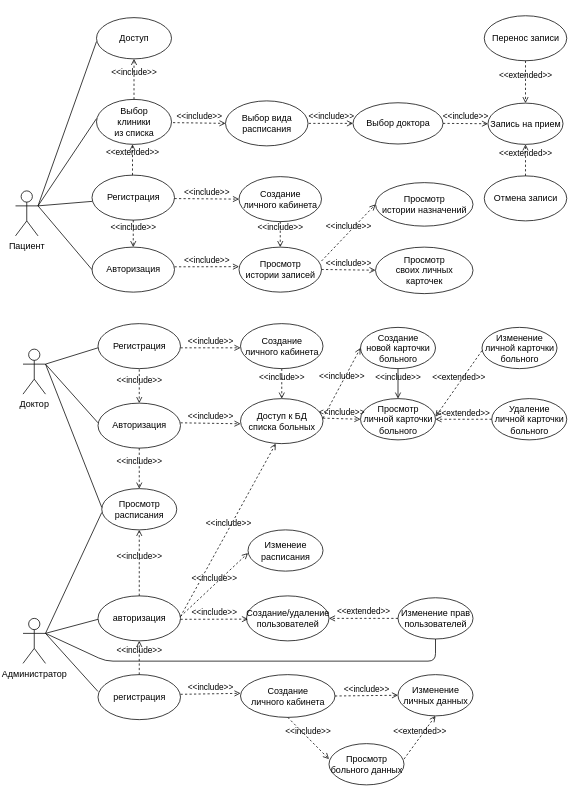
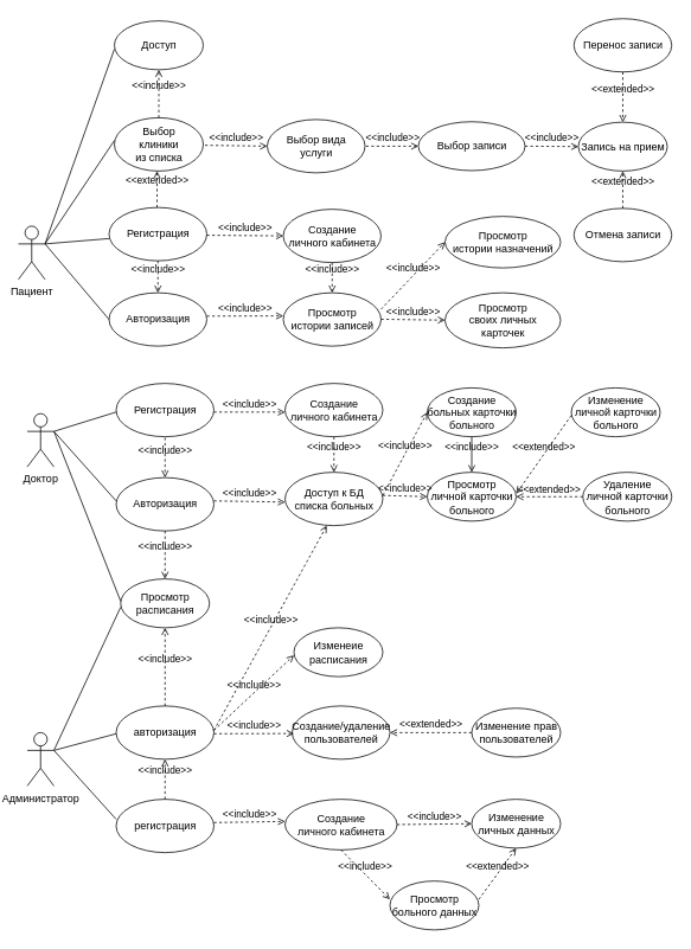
- <mxCell id="8" value="Выбор вида&lt;br&gt;расписания" style="shape=ellipse;container=1;horizontal=1;horizontalStack=0;resizeParent=1;resizeParentMax=0;resizeLast=0;html=1;dashed=0;collapsible=0;" parent="1" vertex="1"><mxGeometry x="300" y="134" width="110" height="60" as="geometry" /></mxCell>
+ <mxCell id="8" value="Выбор вида&lt;br&gt;услуги" style="shape=ellipse;container=1;horizontal=1;horizontalStack=0;resizeParent=1;resizeParentMax=0;resizeLast=0;html=1;dashed=0;collapsible=0;" parent="1" vertex="1"><mxGeometry x="300" y="134" width="110" height="60" as="geometry" /></mxCell>
- <mxCell id="4" value="Выбор доктора" style="shape=ellipse;container=1;horizontal=1;horizontalStack=0;resizeParent=1;resizeParentMax=0;resizeLast=0;html=1;dashed=0;collapsible=0;" parent="1" vertex="1"><mxGeometry x="470" y="136.5" width="120" height="55" as="geometry" /></mxCell>
+ <mxCell id="4" value="Выбор записи" style="shape=ellipse;container=1;horizontal=1;horizontalStack=0;resizeParent=1;resizeParentMax=0;resizeLast=0;html=1;dashed=0;collapsible=0;" parent="1" vertex="1"><mxGeometry x="470" y="136.5" width="120" height="55" as="geometry" /></mxCell>
- <mxCell id="79" value="Создание &lt;br&gt;новой&amp;nbsp;карточки &lt;br&gt;больного" style="shape=ellipse;container=1;horizontal=1;horizontalStack=0;resizeParent=1;resizeParentMax=0;resizeLast=0;html=1;dashed=0;collapsible=0;" parent="1" vertex="1"><mxGeometry x="480" y="436" width="100" height="55" as="geometry" /></mxCell>
+ <mxCell id="79" value="Создание &lt;br&gt;больных&amp;nbsp;карточки &lt;br&gt;больного" style="shape=ellipse;container=1;horizontal=1;horizontalStack=0;resizeParent=1;resizeParentMax=0;resizeLast=0;html=1;dashed=0;collapsible=0;" parent="1" vertex="1"><mxGeometry x="480" y="436" width="100" height="55" as="geometry" /></mxCell>
- <mxCell id="106" value="" style="endArrow=none;html=1;exitX=1;exitY=0.333;exitDx=0;exitDy=0;exitPerimeter=0;entryX=0.5;entryY=1;entryDx=0;entryDy=0;" parent="1" source="9" target="10" edge="1"><mxGeometry width="50" height="50" relative="1" as="geometry"><mxPoint x="450" y="781" as="sourcePoint" /><mxPoint x="620" y="881" as="targetPoint" /><Array as="points"><mxPoint x="140" y="881" /><mxPoint x="580" y="881" /></Array></mxGeometry></mxCell>
